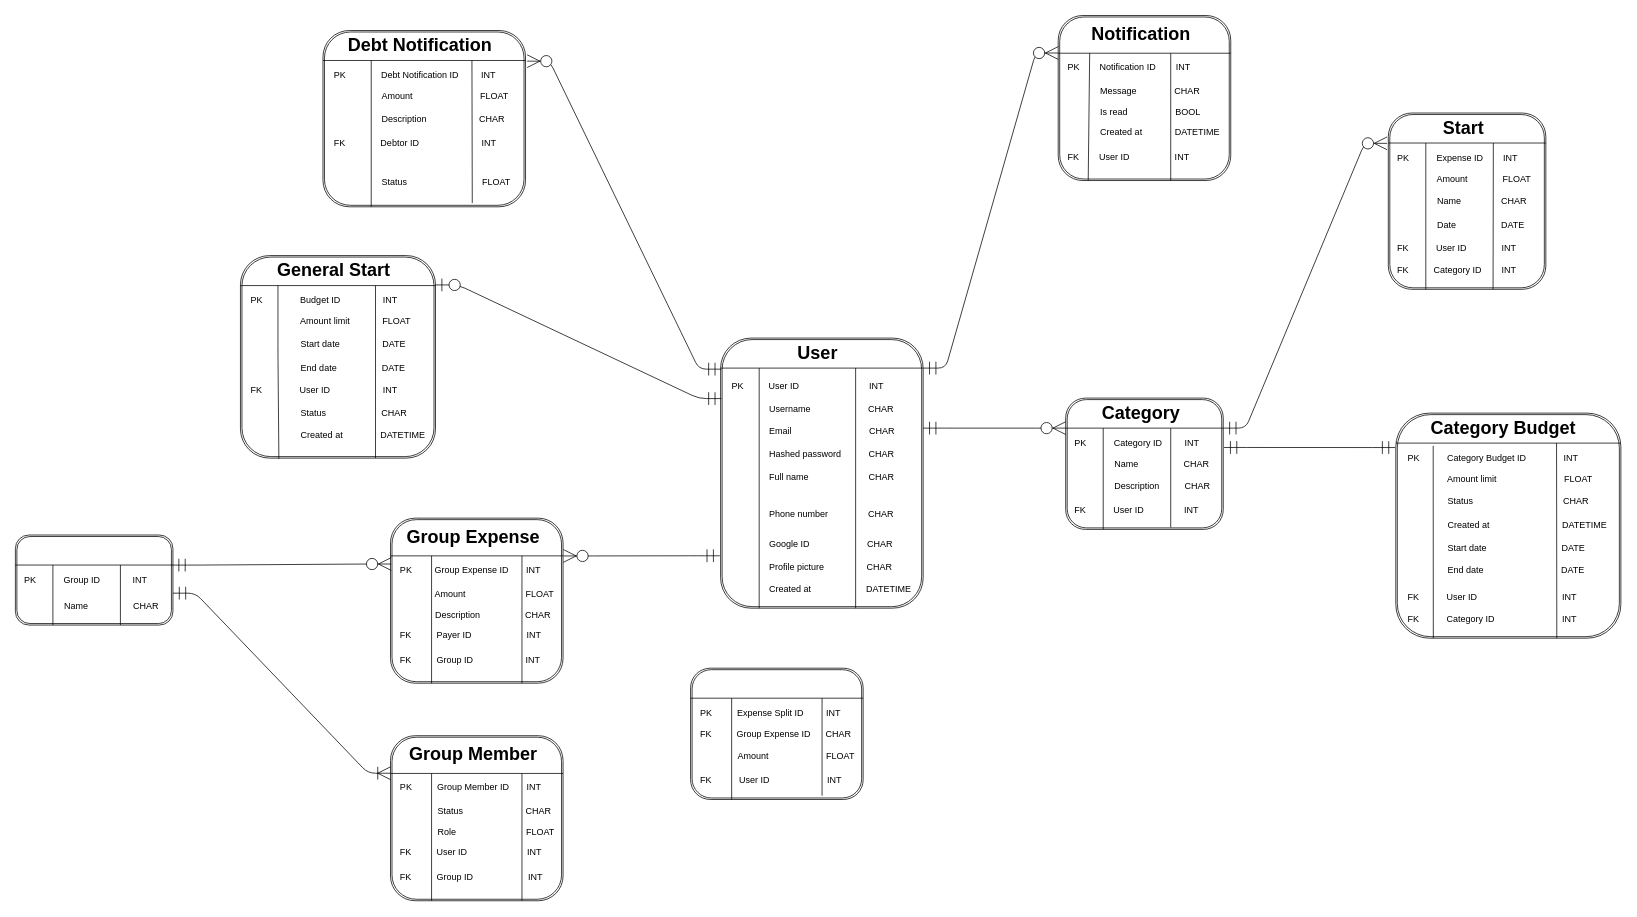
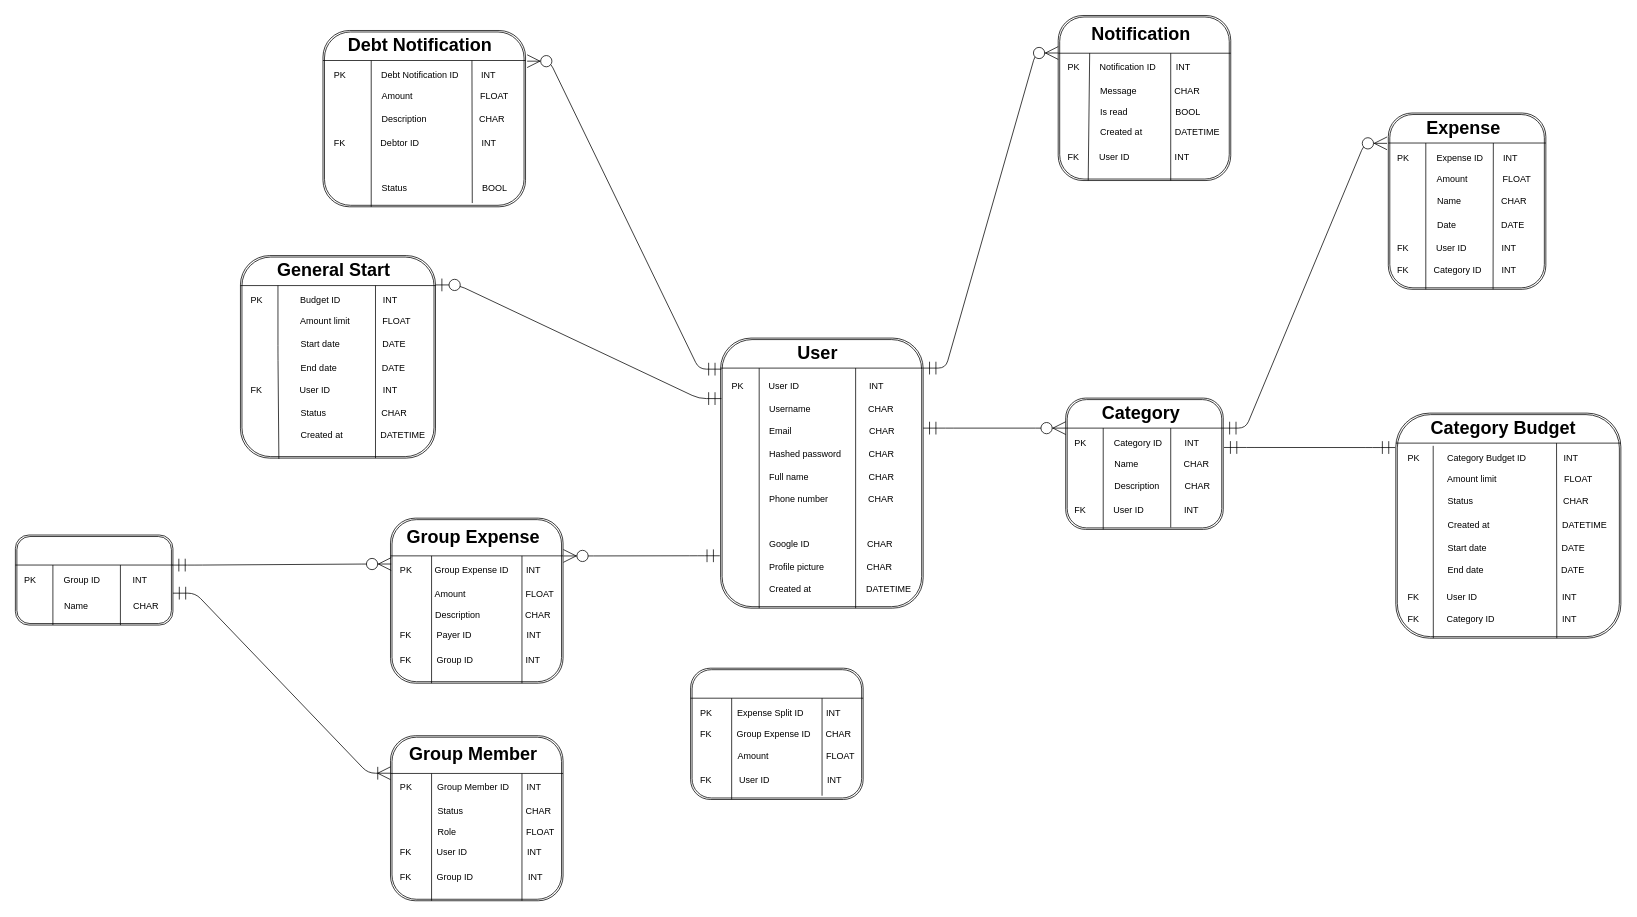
- <mxCell id="6" value="Start" style="text;strokeColor=none;fillColor=none;html=1;fontSize=24;fontStyle=1;verticalAlign=middle;align=center;" parent="2" vertex="1"><mxGeometry x="50" width="100" height="40" as="geometry" /></mxCell>
+ <mxCell id="6" value="Expense" style="text;strokeColor=none;fillColor=none;html=1;fontSize=24;fontStyle=1;verticalAlign=middle;align=center;" parent="2" vertex="1"><mxGeometry x="50" width="100" height="40" as="geometry" /></mxCell>
- <mxCell id="125" value="&amp;nbsp; &amp;nbsp; &amp;nbsp; &amp;nbsp; &amp;nbsp; &amp;nbsp; &amp;nbsp; &amp;nbsp; &amp;nbsp; &amp;nbsp;Status&amp;nbsp; &amp;nbsp; &amp;nbsp; &amp;nbsp; &amp;nbsp; &amp;nbsp; &amp;nbsp; &amp;nbsp; &amp;nbsp; &amp;nbsp; &amp;nbsp; &amp;nbsp; &amp;nbsp; &amp;nbsp; &amp;nbsp; FLOAT&amp;nbsp; &amp;nbsp;" style="text;html=1;strokeColor=none;fillColor=none;align=left;verticalAlign=middle;whiteSpace=wrap;rounded=0;" parent="116" vertex="1"><mxGeometry x="12.857" y="195" width="244.286" height="30" as="geometry" /></mxCell>
+ <mxCell id="125" value="&amp;nbsp; &amp;nbsp; &amp;nbsp; &amp;nbsp; &amp;nbsp; &amp;nbsp; &amp;nbsp; &amp;nbsp; &amp;nbsp; &amp;nbsp;Status&amp;nbsp; &amp;nbsp; &amp;nbsp; &amp;nbsp; &amp;nbsp; &amp;nbsp; &amp;nbsp; &amp;nbsp; &amp;nbsp; &amp;nbsp; &amp;nbsp; &amp;nbsp; &amp;nbsp; &amp;nbsp; &amp;nbsp; BOOL&amp;nbsp; &amp;nbsp;" style="text;html=1;strokeColor=none;fillColor=none;align=left;verticalAlign=middle;whiteSpace=wrap;rounded=0;" parent="116" vertex="1"><mxGeometry x="12.857" y="195" width="244.286" height="30" as="geometry" /></mxCell>
- <mxCell id="24" value="&amp;nbsp; &amp;nbsp; &amp;nbsp; &amp;nbsp; &amp;nbsp; &amp;nbsp; &amp;nbsp; &amp;nbsp;Phone number&amp;nbsp; &amp;nbsp; &amp;nbsp; &amp;nbsp; &amp;nbsp; &amp;nbsp; &amp;nbsp; &amp;nbsp; CHAR" style="text;html=1;strokeColor=none;fillColor=none;align=left;verticalAlign=middle;whiteSpace=wrap;rounded=0;" parent="14" vertex="1"><mxGeometry x="12.857" y="220" width="244.286" height="30" as="geometry" /></mxCell>
+ <mxCell id="24" value="&amp;nbsp; &amp;nbsp; &amp;nbsp; &amp;nbsp; &amp;nbsp; &amp;nbsp; &amp;nbsp; &amp;nbsp;Phone number&amp;nbsp; &amp;nbsp; &amp;nbsp; &amp;nbsp; &amp;nbsp; &amp;nbsp; &amp;nbsp; &amp;nbsp; CHAR" style="text;html=1;strokeColor=none;fillColor=none;align=left;verticalAlign=middle;whiteSpace=wrap;rounded=0;" parent="14" vertex="1"><mxGeometry x="12.857" y="200" width="244.286" height="30" as="geometry" /></mxCell>
